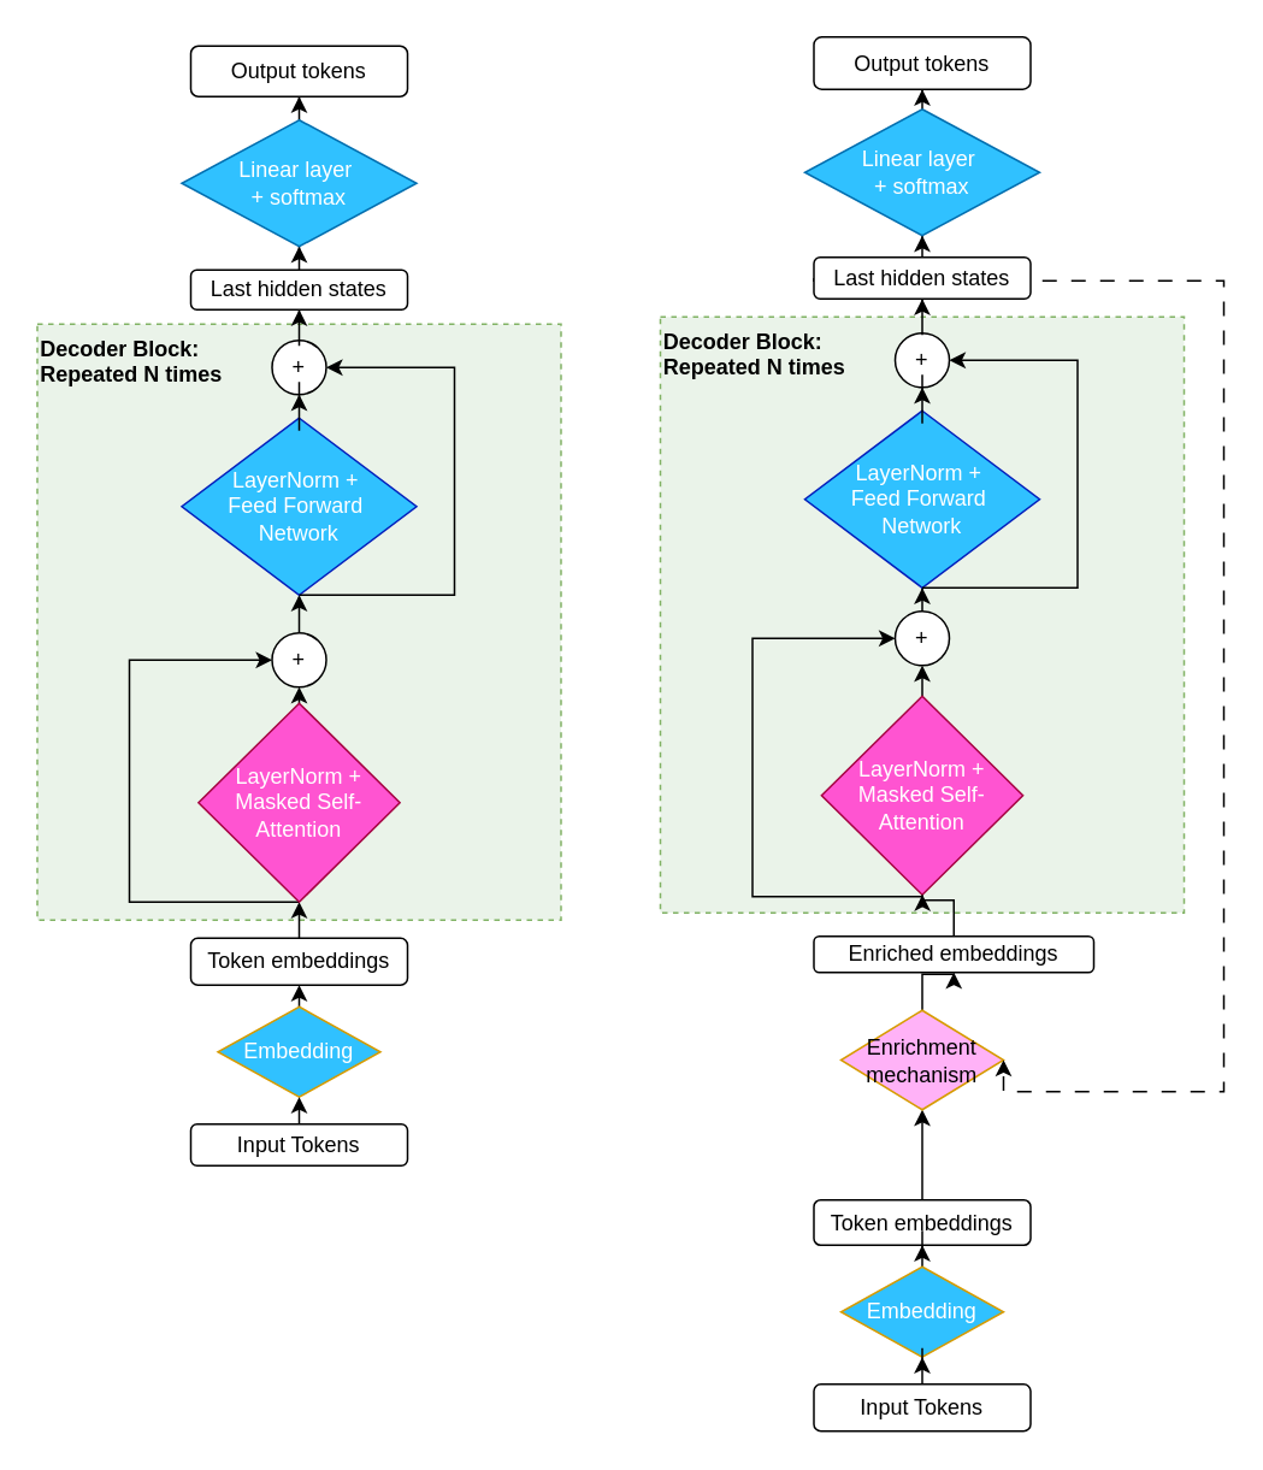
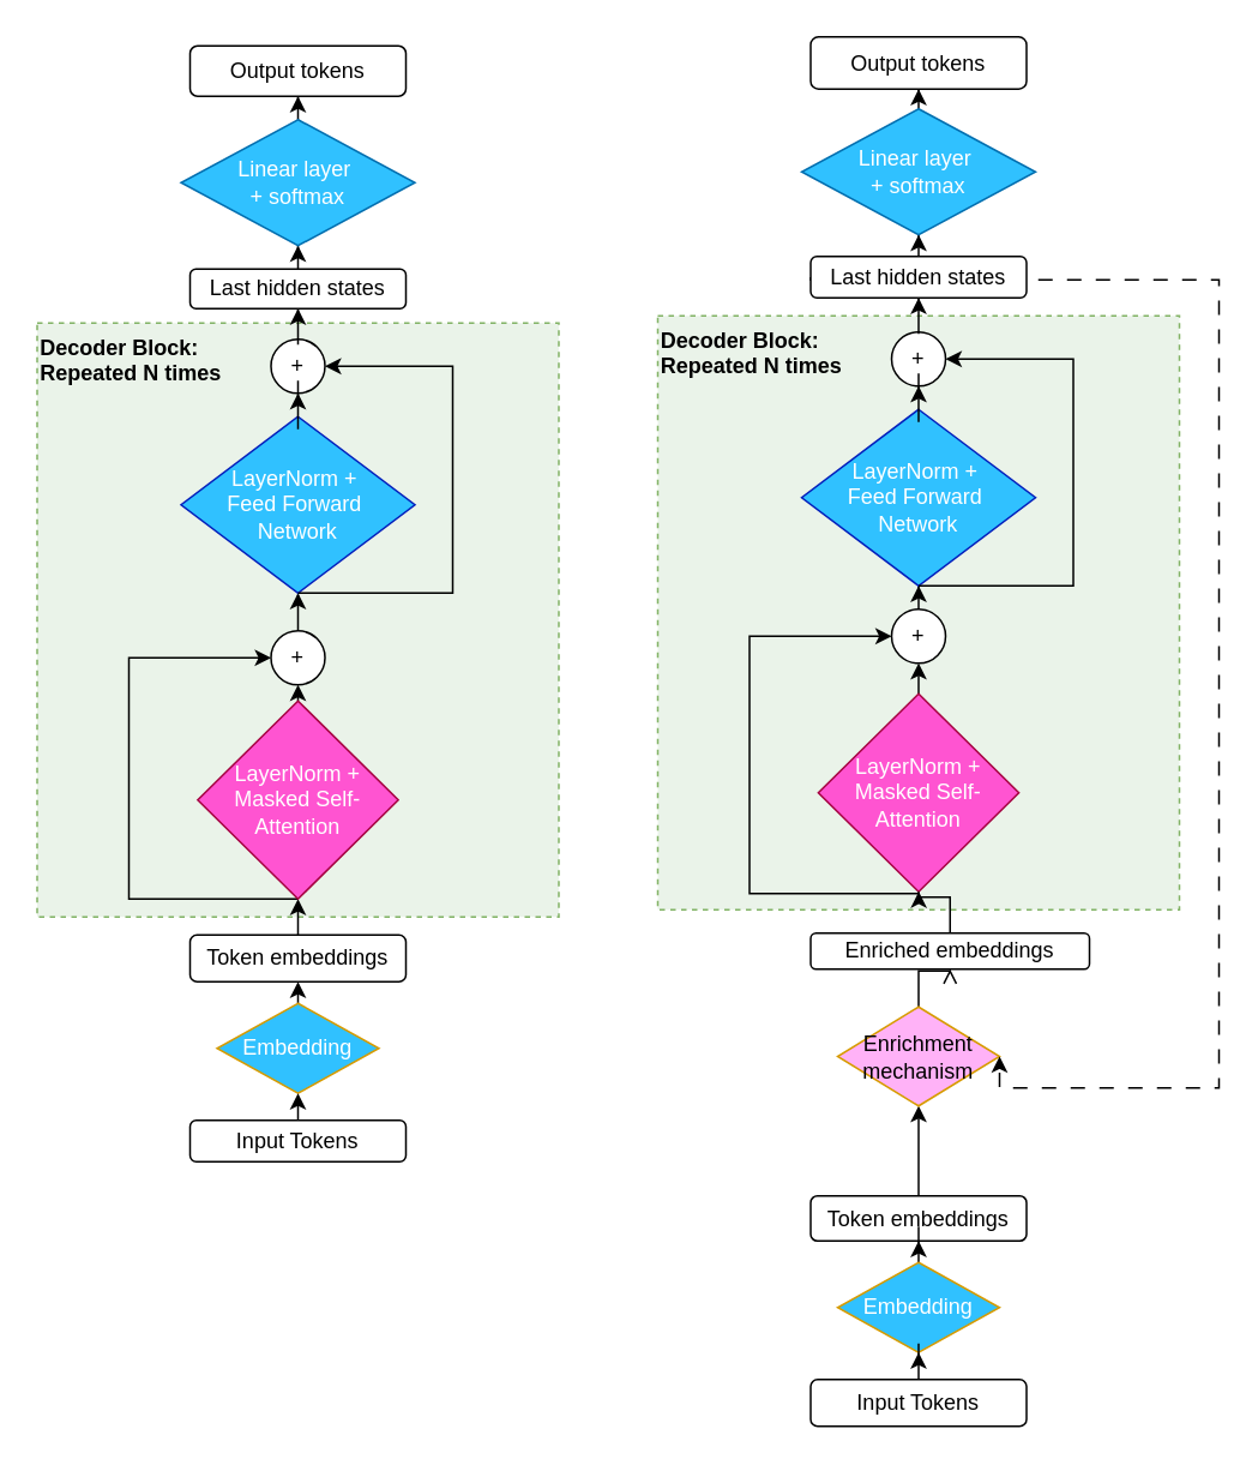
- <mxCell id="27" value="" style="edgeStyle=orthogonalEdgeStyle;rounded=0;orthogonalLoop=1;jettySize=auto;html=1;" edge="1" parent="1" source="28" target="30"><mxGeometry relative="1" as="geometry" /></mxCell>
+ <mxCell id="27" value="" style="edgeStyle=orthogonalEdgeStyle;rounded=0;orthogonalLoop=1;jettySize=auto;html=1;endArrow=open;" edge="1" parent="1" source="28" target="30"><mxGeometry relative="1" as="geometry" /></mxCell>
